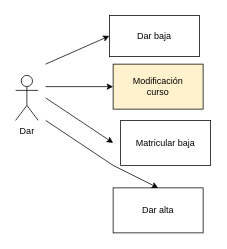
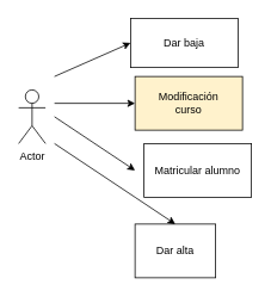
- <mxCell id="2" value="Dar" style="shape=umlActor;verticalLabelPosition=bottom;verticalAlign=top;html=1;outlineConnect=0;" vertex="1" parent="1"><mxGeometry x="20" y="100" width="30" height="60" as="geometry" /></mxCell>
+ <mxCell id="2" value="Actor" style="shape=umlActor;verticalLabelPosition=bottom;verticalAlign=top;html=1;outlineConnect=0;" vertex="1" parent="1"><mxGeometry x="20" y="100" width="30" height="60" as="geometry" /></mxCell>
- <mxCell id="7" value="Matricular baja" style="rounded=0;whiteSpace=wrap;html=1;" vertex="1" parent="1"><mxGeometry x="160" y="160" width="120" height="60" as="geometry" /></mxCell>
+ <mxCell id="7" value="Matricular alumno" style="rounded=0;whiteSpace=wrap;html=1;" vertex="1" parent="1"><mxGeometry x="160" y="160" width="120" height="60" as="geometry" /></mxCell>
- <mxCell id="9" value="Dar alta&lt;br&gt;" style="rounded=0;whiteSpace=wrap;html=1;" vertex="1" parent="1"><mxGeometry x="150" y="250" width="120" height="60" as="geometry" /></mxCell>
+ <mxCell id="9" value="Dar alta&lt;br&gt;" style="rounded=0;whiteSpace=wrap;html=1;" vertex="1" parent="1"><mxGeometry x="150" y="250" width="90" height="60" as="geometry" /></mxCell>
